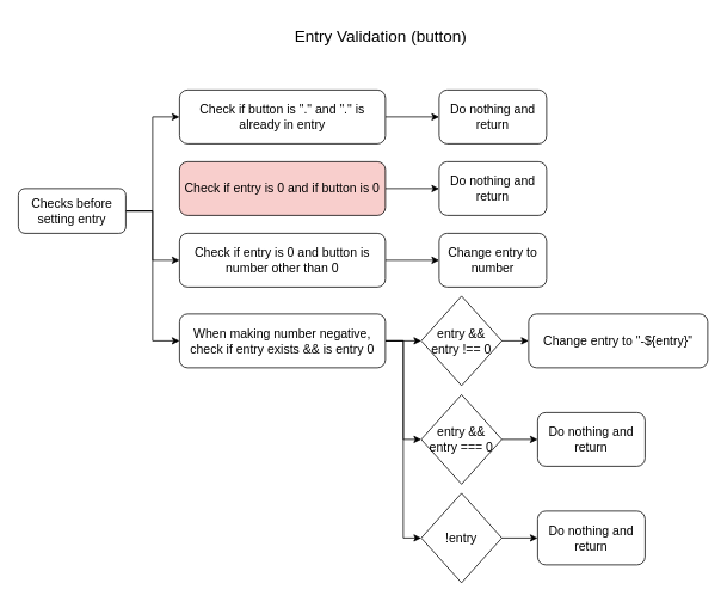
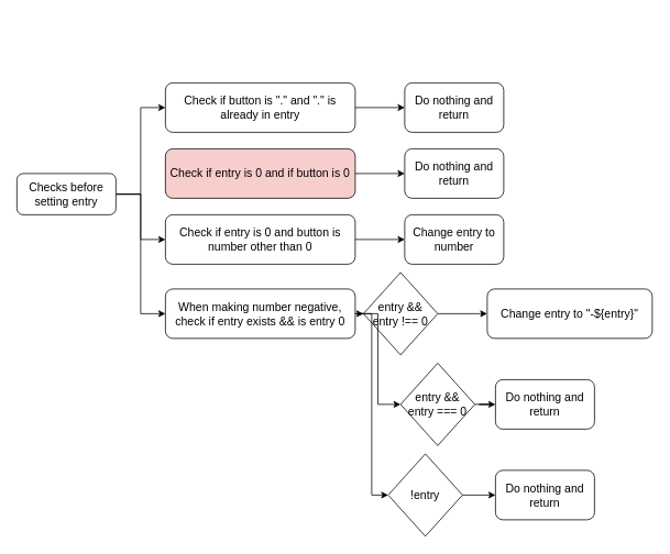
- <mxCell id="2" value="Entry Validation (button)" style="text;html=1;strokeColor=none;fillColor=none;align=center;verticalAlign=middle;whiteSpace=wrap;rounded=0;fontSize=18;" vertex="1" parent="1"><mxGeometry x="325" y="20" width="200" height="40" as="geometry" /></mxCell>
- <mxCell id="15" value="entry &amp;amp;&amp;amp; entry !== 0" style="rhombus;whiteSpace=wrap;html=1;fontSize=14;" vertex="1" parent="1"><mxGeometry x="470" y="330" width="90" height="100" as="geometry" /></mxCell>
+ <mxCell id="15" value="entry &amp;amp;&amp;amp; entry !== 0" style="rhombus;whiteSpace=wrap;html=1;fontSize=14;" vertex="1" parent="1"><mxGeometry x="440" y="330" width="90" height="100" as="geometry" /></mxCell>
- <mxCell id="23" value="entry &amp;amp;&amp;amp; entry === 0" style="rhombus;whiteSpace=wrap;html=1;fontSize=14;" vertex="1" parent="1"><mxGeometry x="470" y="440" width="90" height="100" as="geometry" /></mxCell>
+ <mxCell id="23" value="entry &amp;amp;&amp;amp; entry === 0" style="rhombus;whiteSpace=wrap;html=1;fontSize=14;" vertex="1" parent="1"><mxGeometry x="485" y="440" width="90" height="100" as="geometry" /></mxCell>
